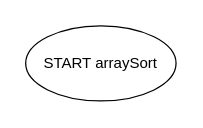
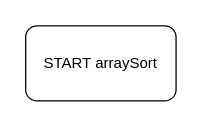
- <mxCell id="2" value="START arraySort" style="ellipse;whiteSpace=wrap;html=1;" vertex="1" parent="1"><mxGeometry x="20" y="20" width="120" height="60" as="geometry" /></mxCell>
+ <mxCell id="2" value="START arraySort" style="rounded=1;whiteSpace=wrap;html=1;" vertex="1" parent="1"><mxGeometry x="20" y="20" width="120" height="60" as="geometry" /></mxCell>
